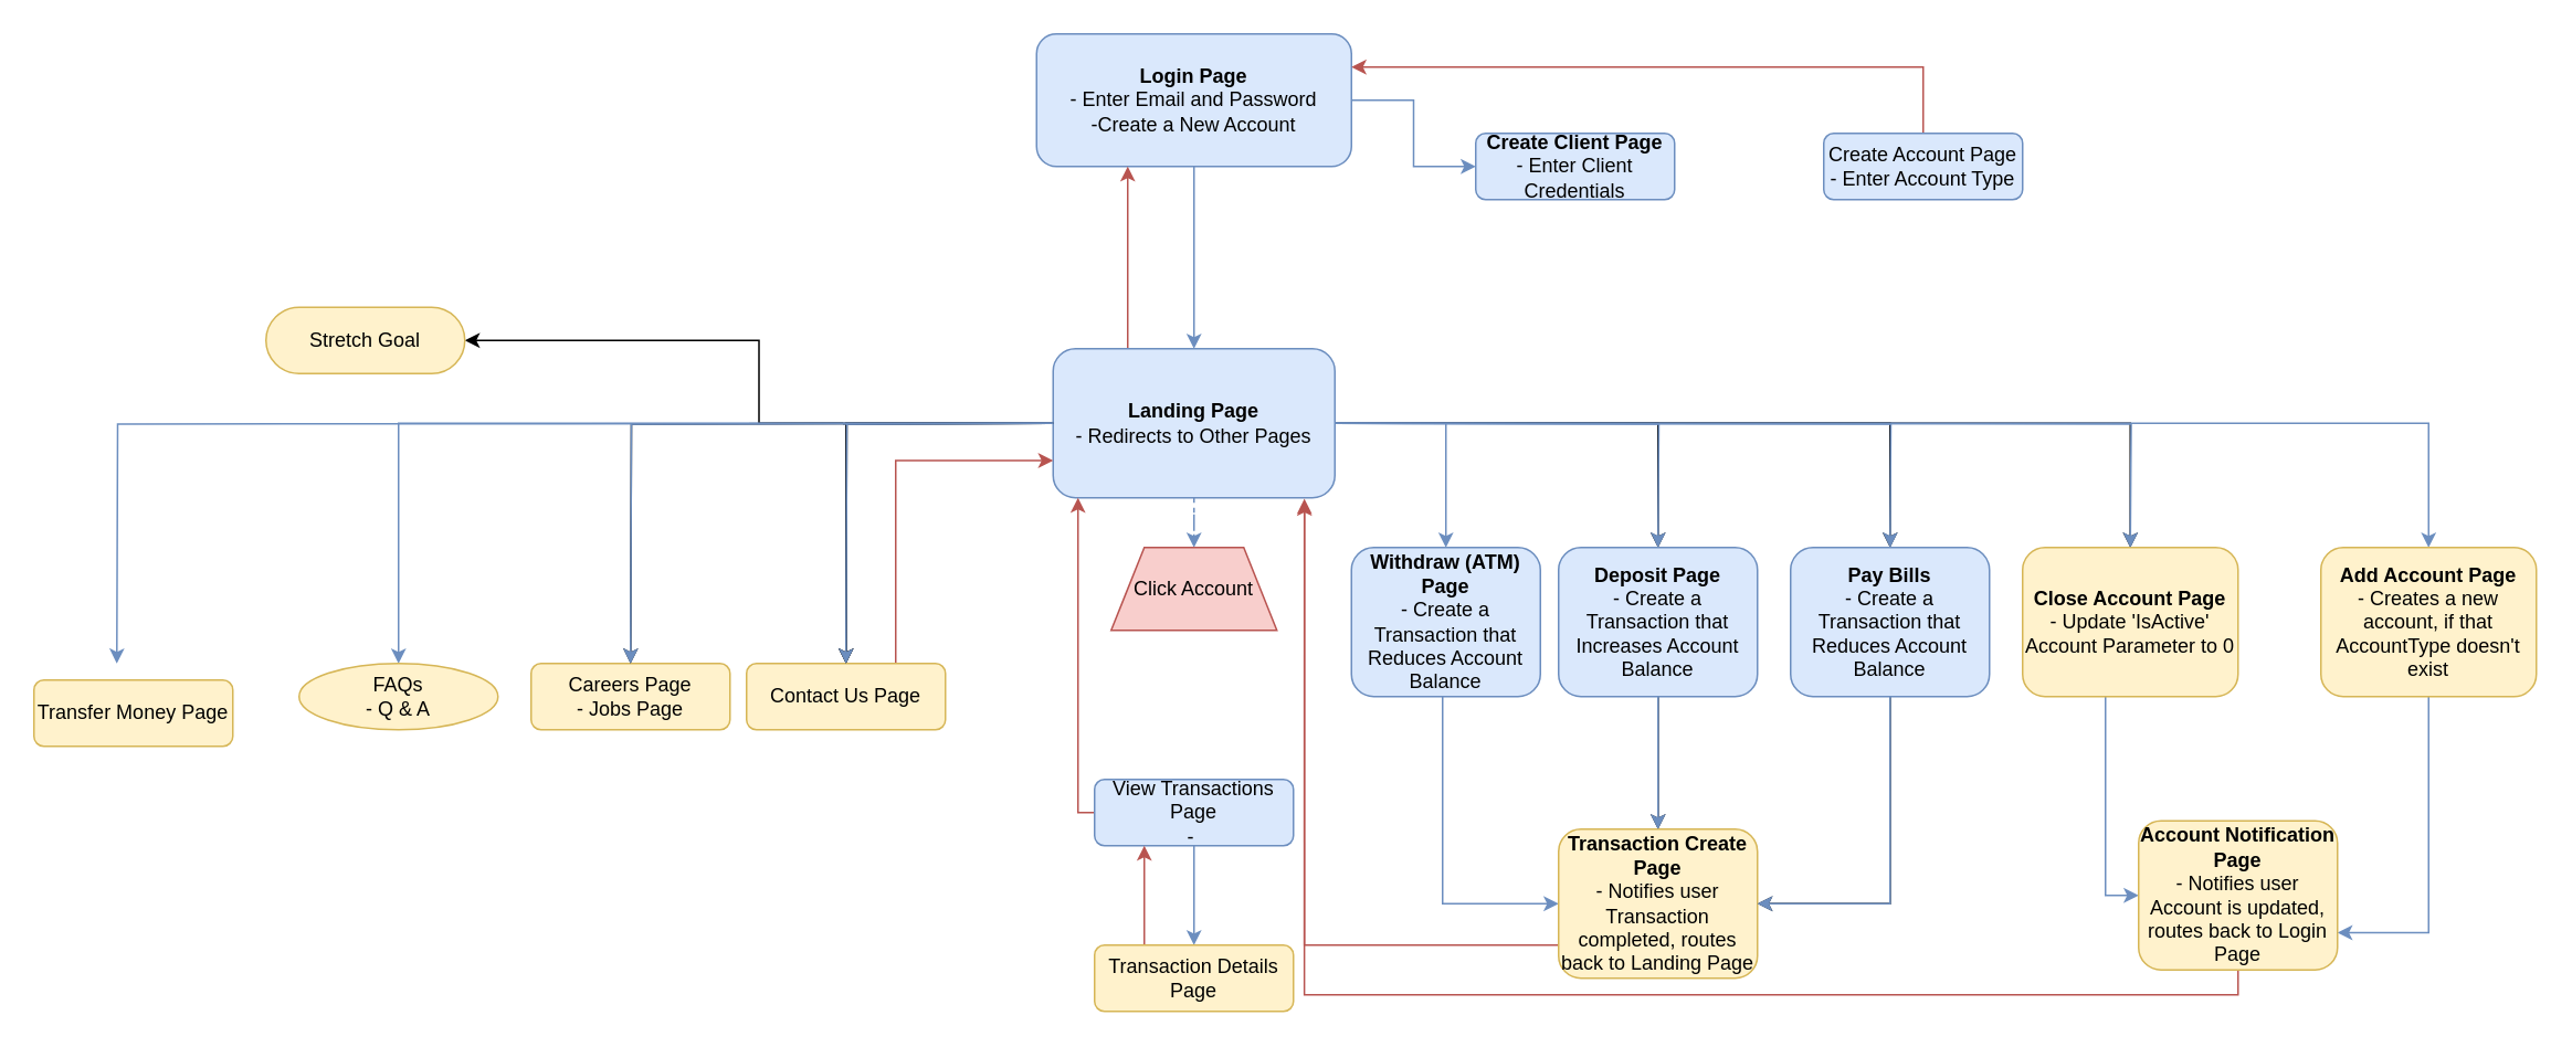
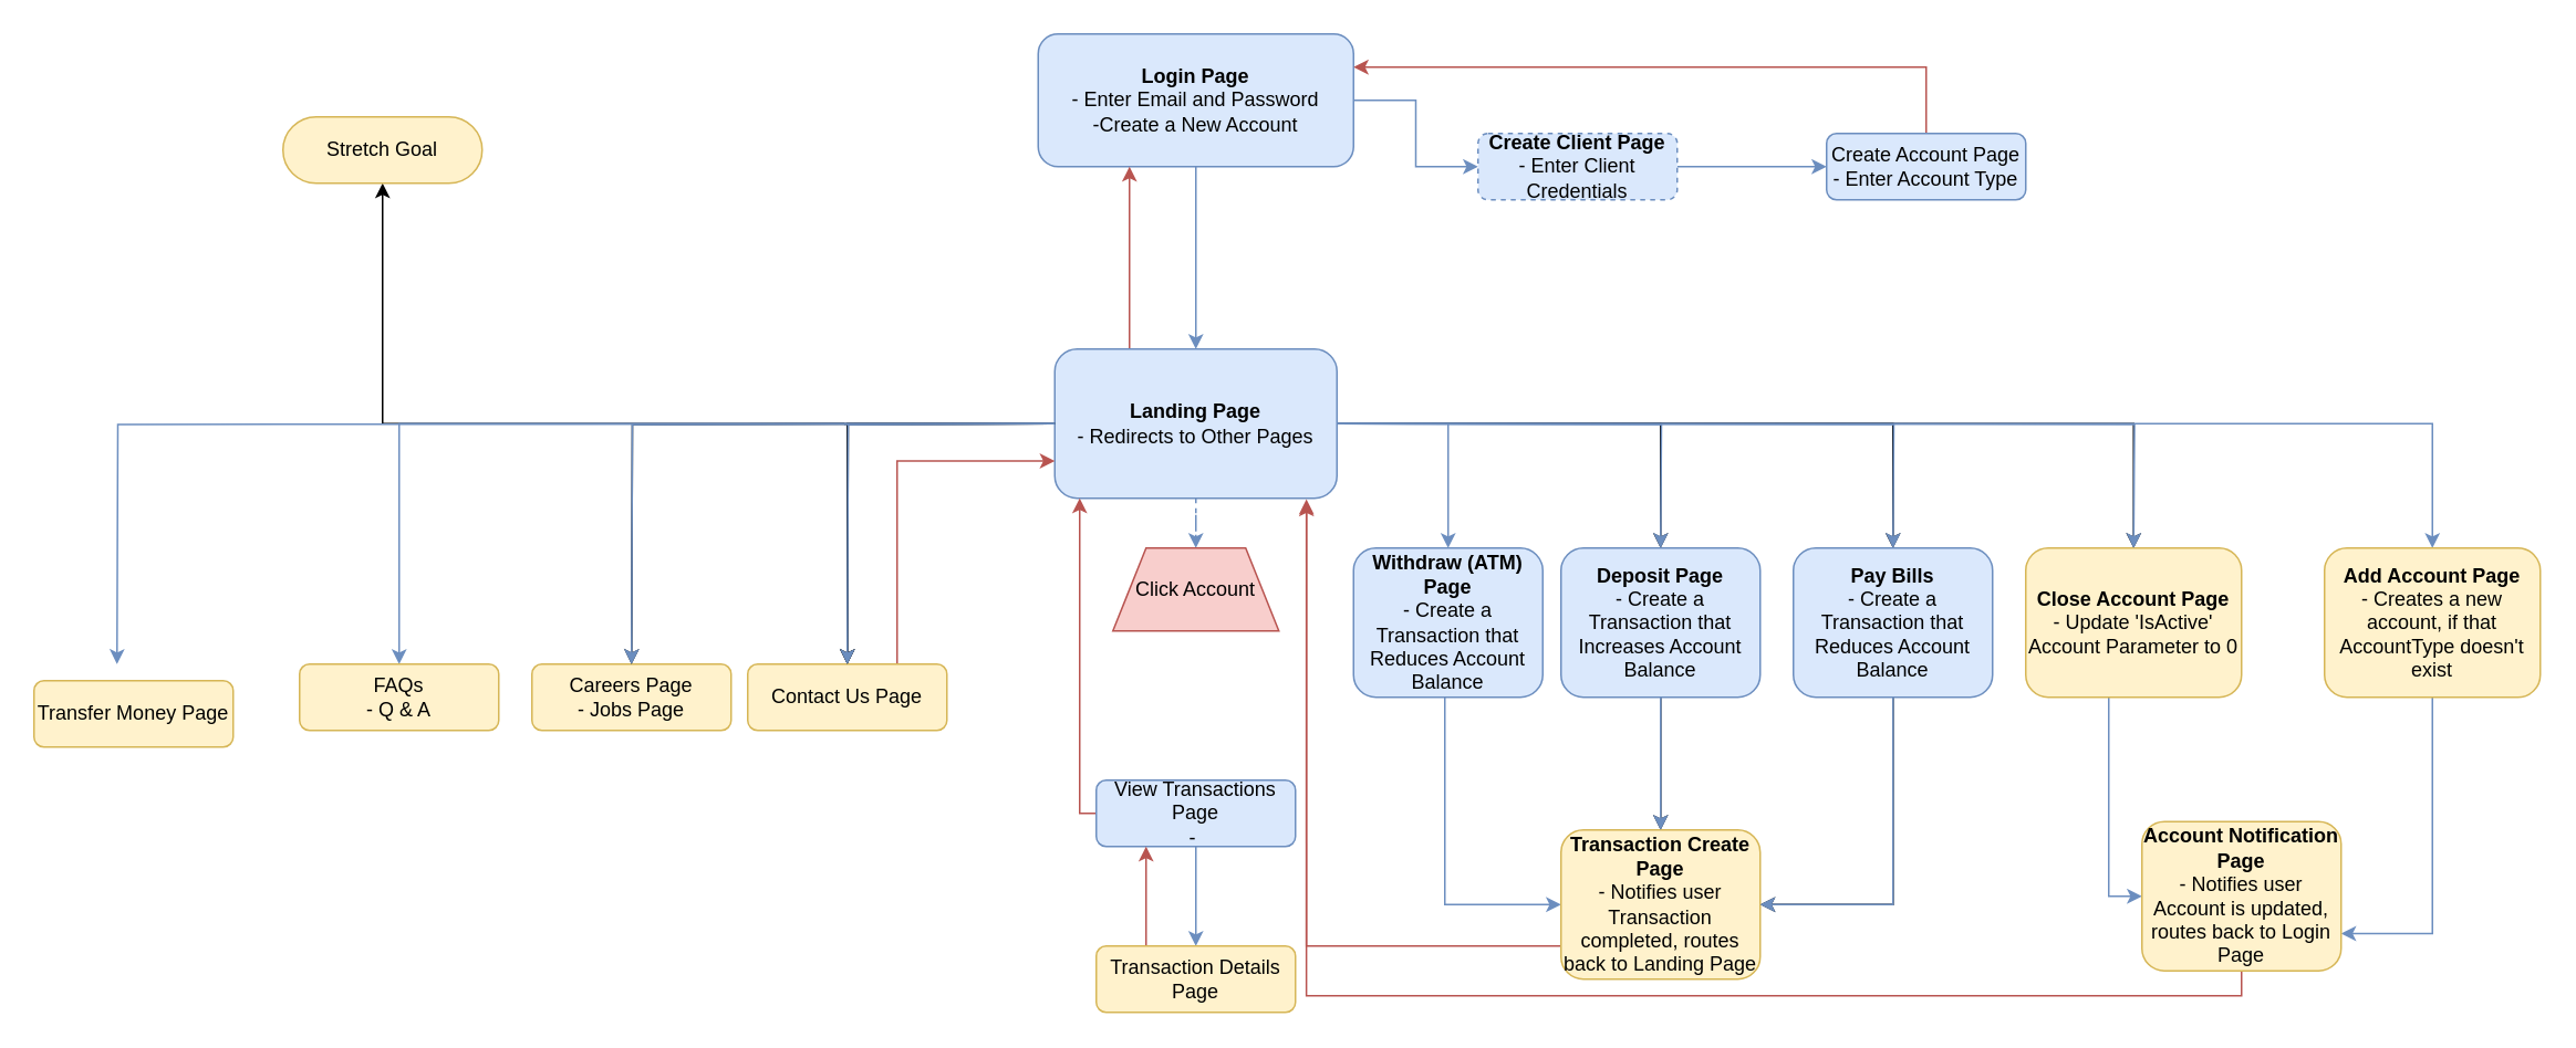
- <mxCell id="6" value="&lt;b&gt;Create Client Page&lt;/b&gt;&lt;br&gt;- Enter Client Credentials" style="rounded=1;whiteSpace=wrap;html=1;fontSize=12;glass=0;strokeWidth=1;shadow=0;fillColor=#dae8fc;strokeColor=#6c8ebf;" parent="1" vertex="1"><mxGeometry x="890" y="80" width="120" height="40" as="geometry" /></mxCell>
+ <mxCell id="6" value="&lt;b&gt;Create Client Page&lt;/b&gt;&lt;br&gt;- Enter Client Credentials" style="rounded=1;whiteSpace=wrap;html=1;fontSize=12;glass=0;strokeWidth=1;shadow=0;fillColor=#dae8fc;strokeColor=#6c8ebf;dashed=1;" parent="1" vertex="1"><mxGeometry x="890" y="80" width="120" height="40" as="geometry" /></mxCell>
+ <mxCell id="5" style="edgeStyle=orthogonalEdgeStyle;rounded=0;orthogonalLoop=1;jettySize=auto;html=1;entryX=0;entryY=0.5;entryDx=0;entryDy=0;fillColor=#dae8fc;strokeColor=#6c8ebf;" parent="1" source="6" target="35" edge="1"><mxGeometry relative="1" as="geometry" /></mxCell>
- <mxCell id="18" value="Stretch Goal" style="rounded=1;whiteSpace=wrap;html=1;fontSize=12;glass=0;strokeWidth=1;shadow=0;fillColor=#fff2cc;strokeColor=#d6b656;arcSize=50;" parent="1" vertex="1"><mxGeometry x="160" y="185" width="120" height="40" as="geometry" /></mxCell>
+ <mxCell id="18" value="Stretch Goal" style="rounded=1;whiteSpace=wrap;html=1;fontSize=12;glass=0;strokeWidth=1;shadow=0;fillColor=#fff2cc;strokeColor=#d6b656;arcSize=50;" parent="1" vertex="1"><mxGeometry x="170" y="70" width="120" height="40" as="geometry" /></mxCell>
- <mxCell id="33" value="FAQs&lt;br&gt;- Q &amp;amp; A" style="ellipse;whiteSpace=wrap;html=1;fontSize=12;glass=0;strokeWidth=1;shadow=0;fillColor=#fff2cc;strokeColor=#d6b656;" parent="1" vertex="1"><mxGeometry x="180" y="400" width="120" height="40" as="geometry" /></mxCell>
+ <mxCell id="33" value="FAQs&lt;br&gt;- Q &amp;amp; A" style="rounded=1;whiteSpace=wrap;html=1;fontSize=12;glass=0;strokeWidth=1;shadow=0;fillColor=#fff2cc;strokeColor=#d6b656;" parent="1" vertex="1"><mxGeometry x="180" y="400" width="120" height="40" as="geometry" /></mxCell>
